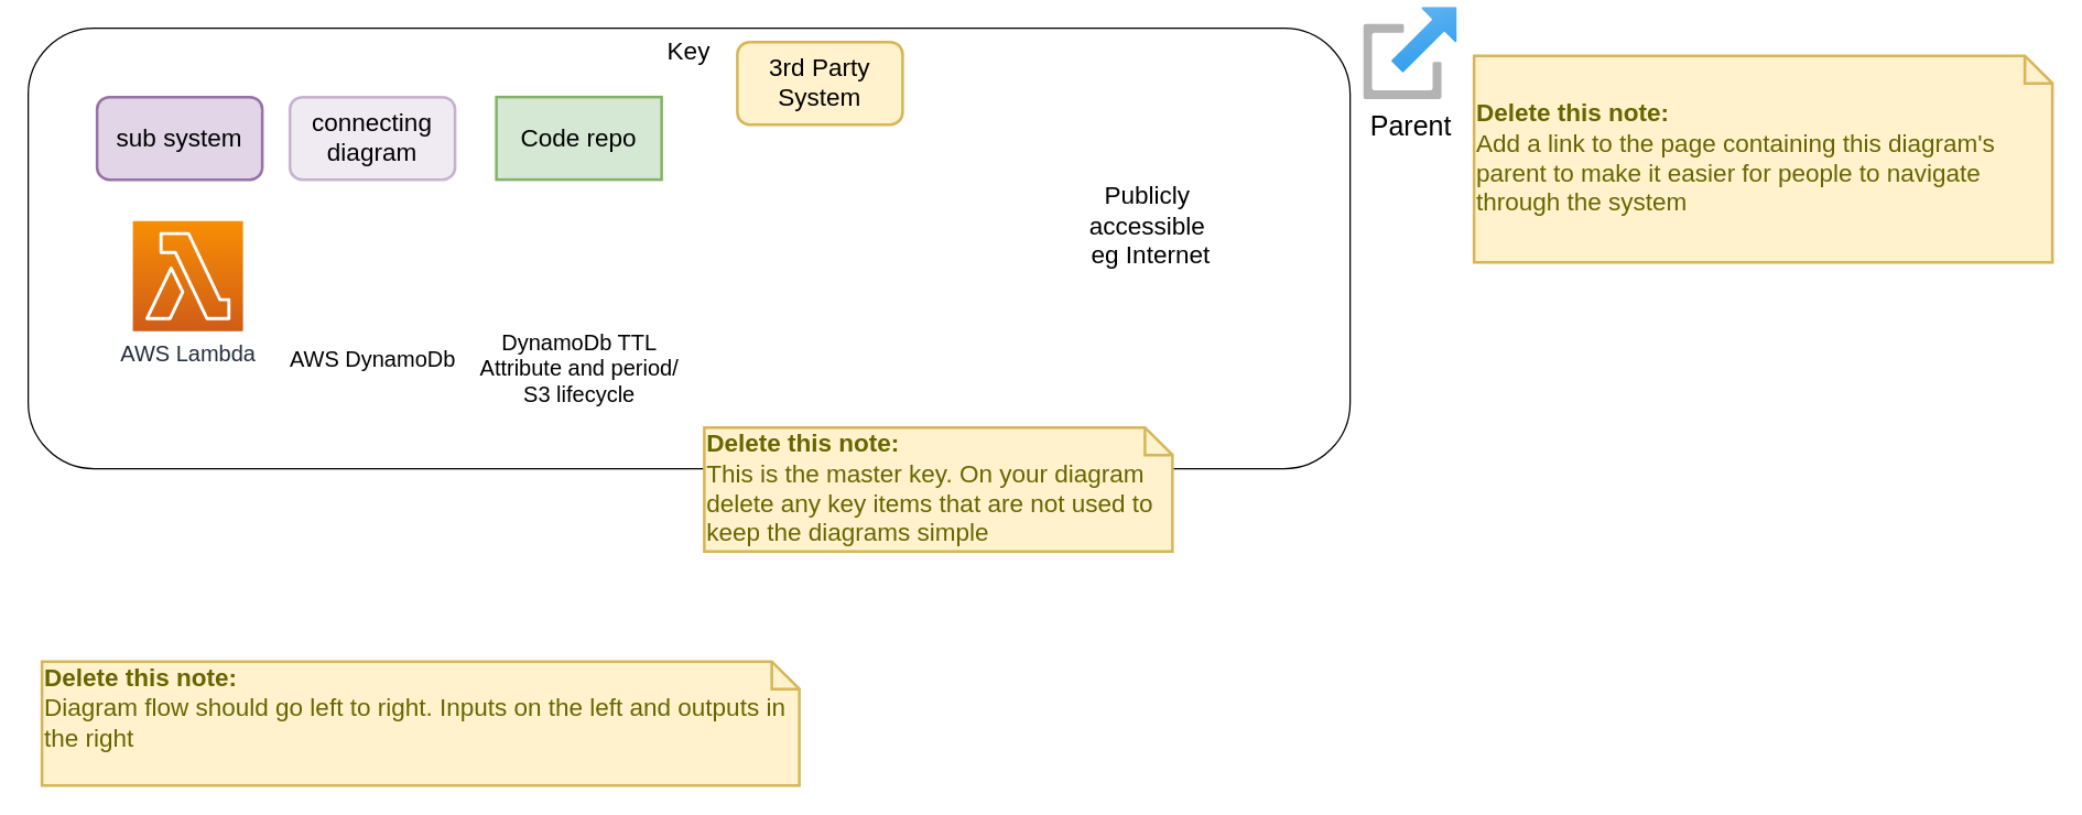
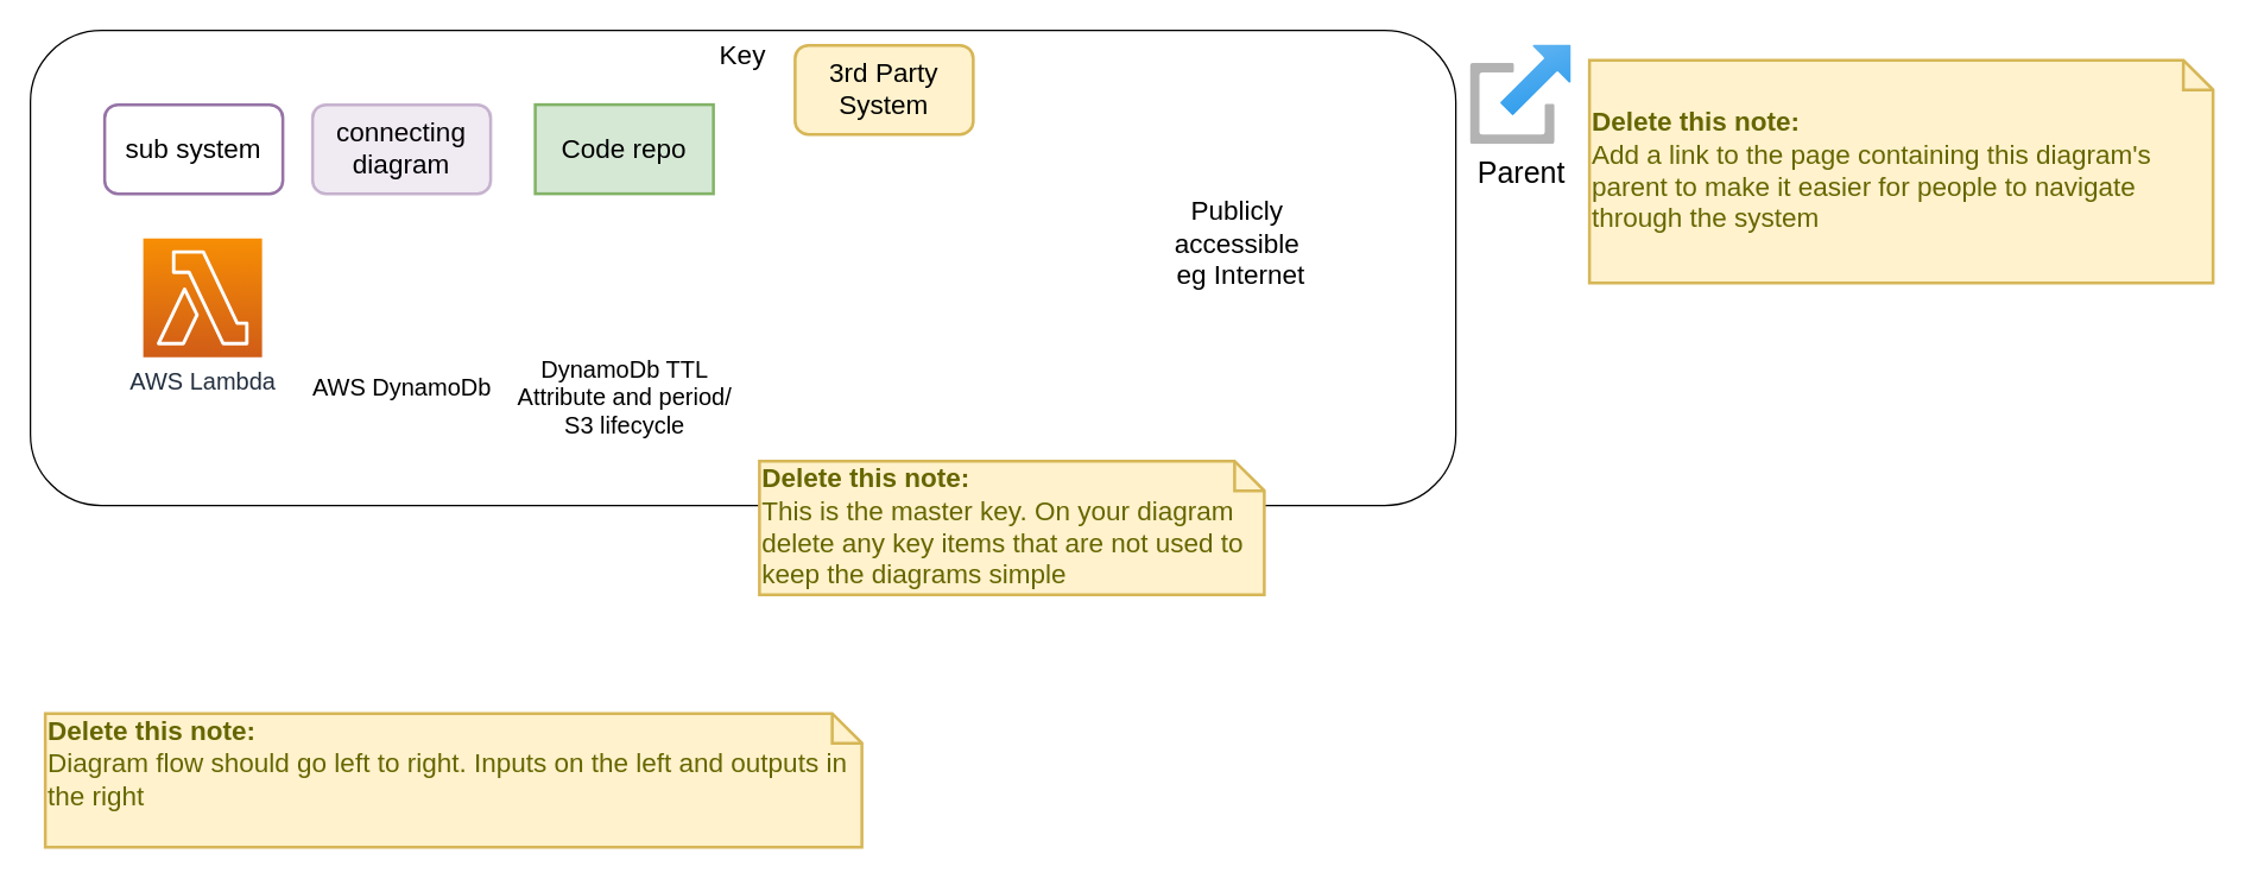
- <mxCell id="11" value="Parent" style="image;aspect=fixed;html=1;points=[];align=center;fontSize=20;image=img/lib/azure2/general/Launch_Portal.svg;labelBackgroundColor=none;imageBackground=default;strokeWidth=2;" vertex="1" parent="1"><mxGeometry x="990" y="5" width="68" height="67" as="geometry" /></mxCell>
+ <mxCell id="11" value="Parent" style="image;aspect=fixed;html=1;points=[];align=center;fontSize=20;image=img/lib/azure2/general/Launch_Portal.svg;labelBackgroundColor=none;imageBackground=default;strokeWidth=2;" vertex="1" parent="1"><mxGeometry x="990" y="30" width="68" height="67" as="geometry" /></mxCell>
- <mxCell id="8" value="sub system" style="rounded=1;whiteSpace=wrap;html=1;fillColor=#e1d5e7;strokeColor=#9673a6;fontSize=18;strokeWidth=2;labelBackgroundColor=none;" vertex="1" parent="1"><mxGeometry x="70" y="70" width="120" height="60" as="geometry" /></mxCell>
+ <mxCell id="8" value="sub system" style="rounded=1;whiteSpace=wrap;html=1;fillColor=#ffffff;strokeColor=#9673a6;fontSize=18;strokeWidth=2;labelBackgroundColor=none;" vertex="1" parent="1"><mxGeometry x="70" y="70" width="120" height="60" as="geometry" /></mxCell>
